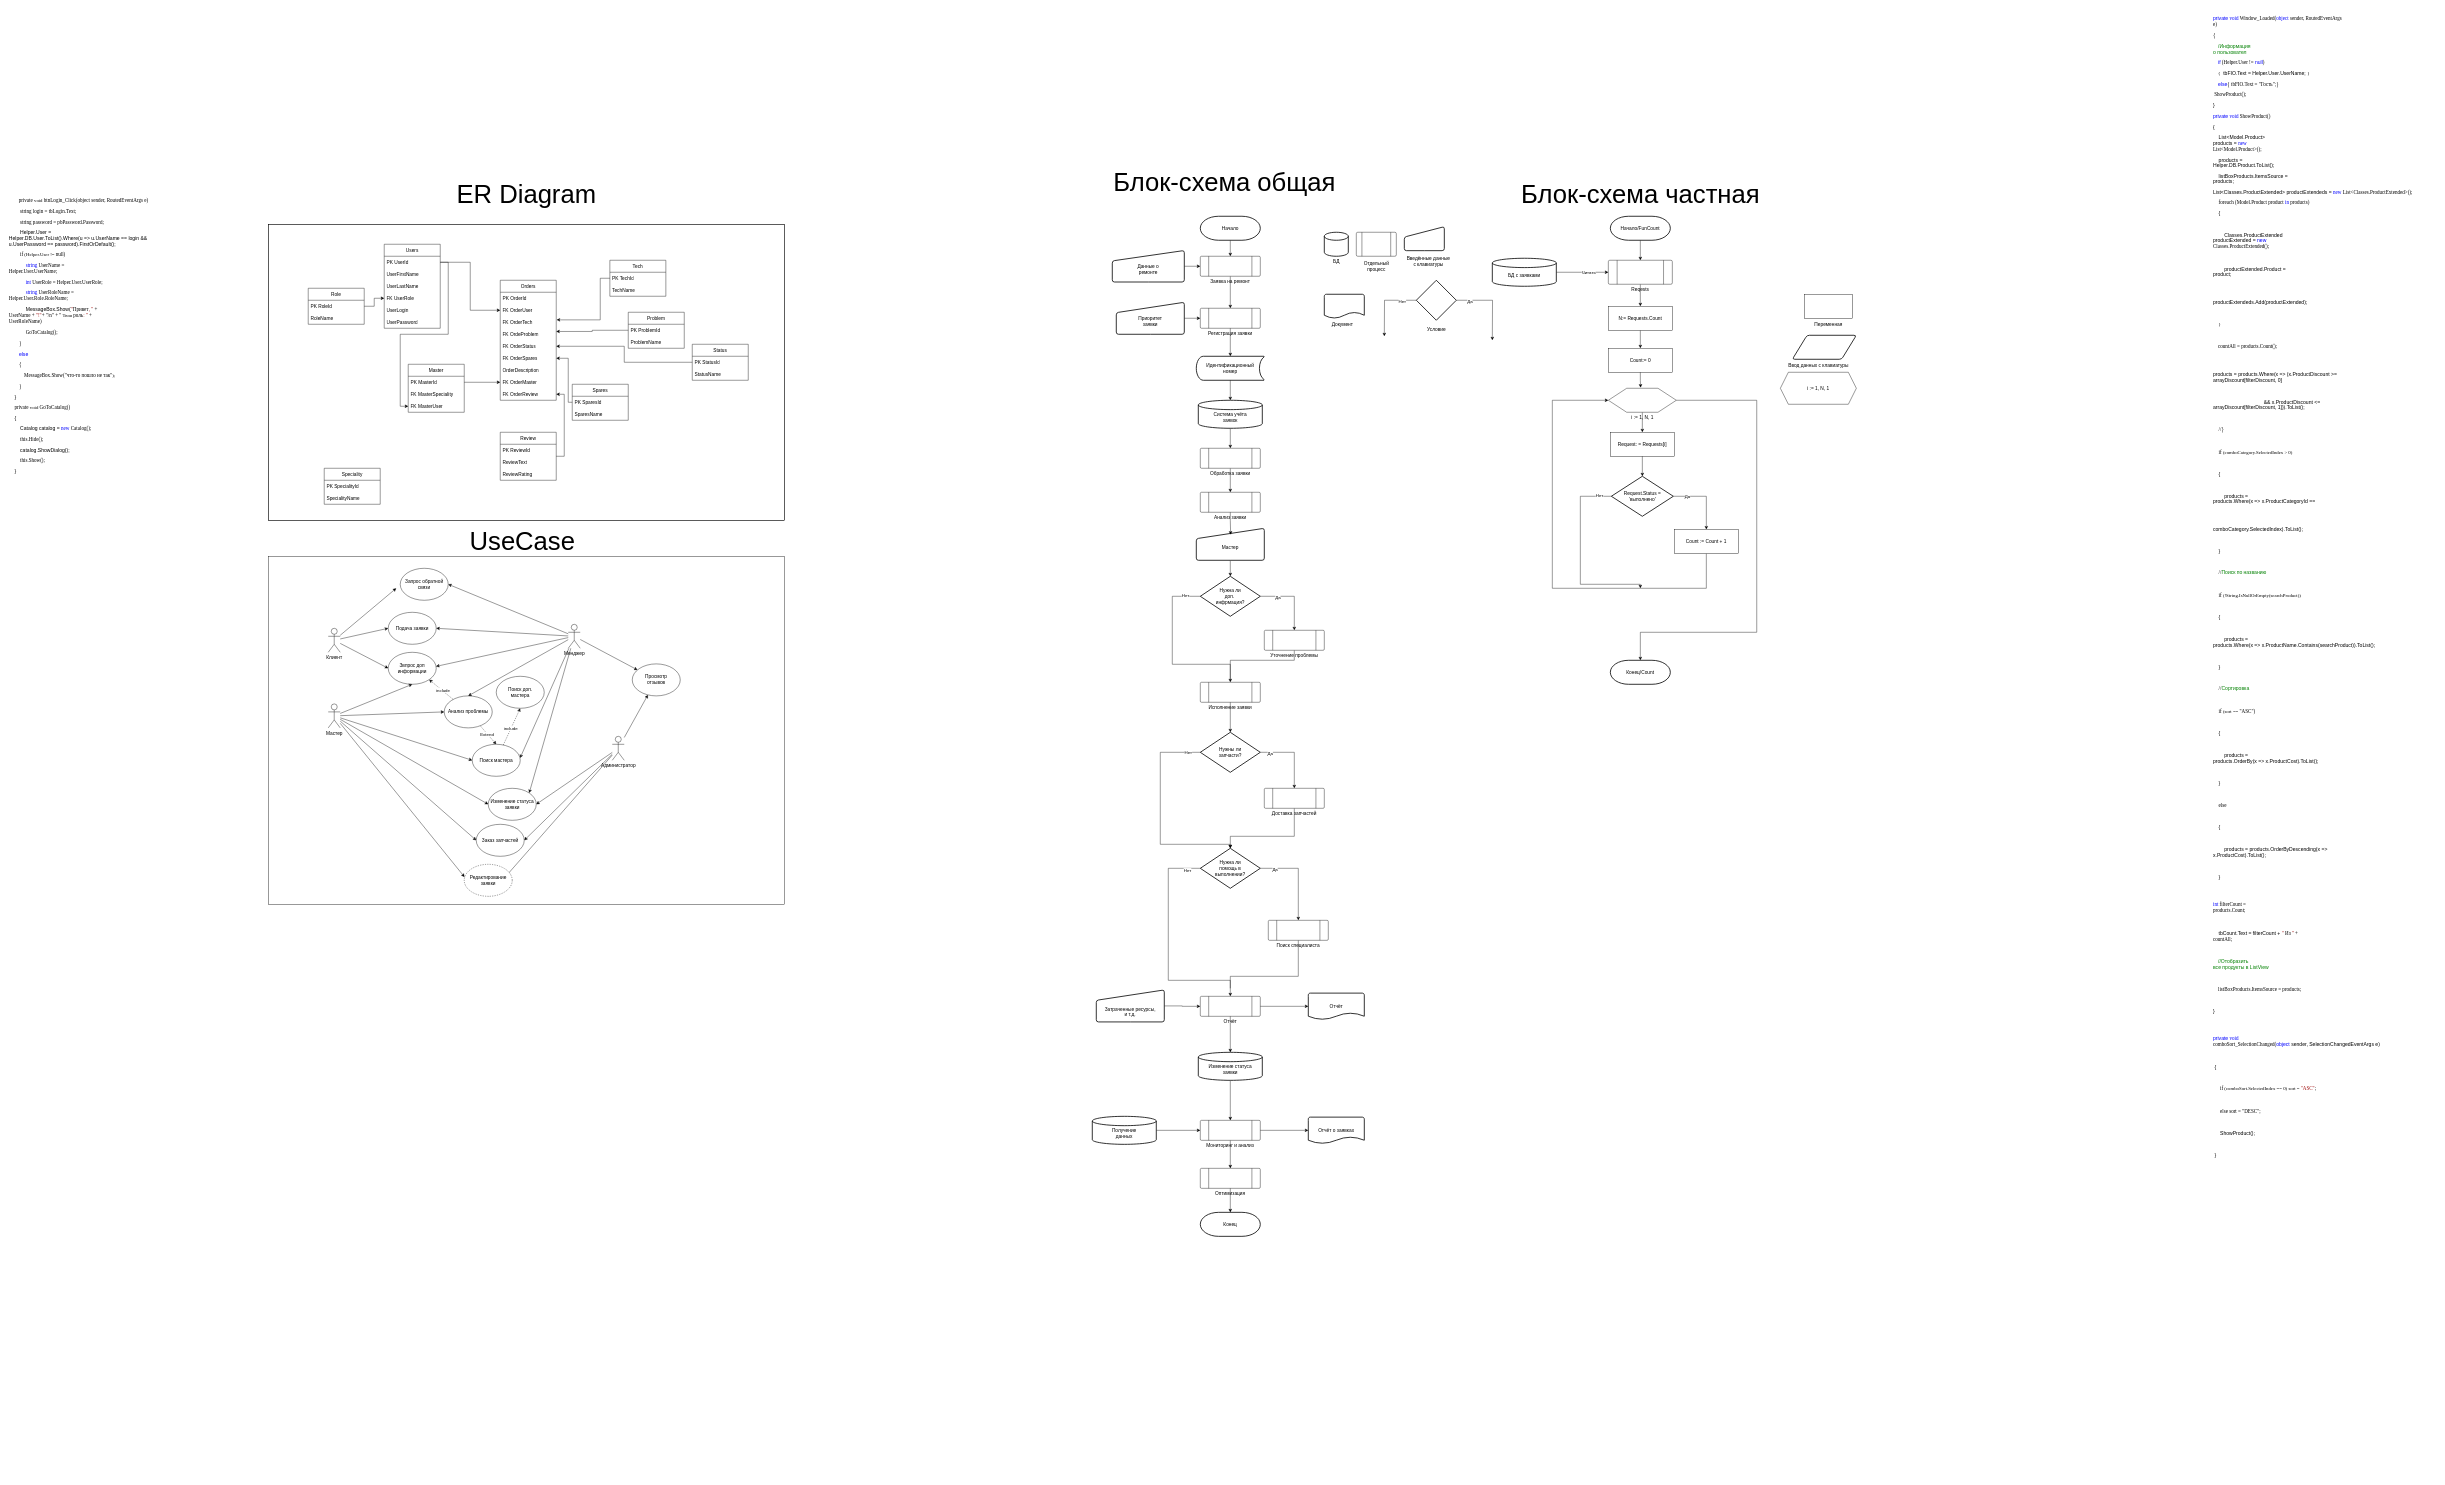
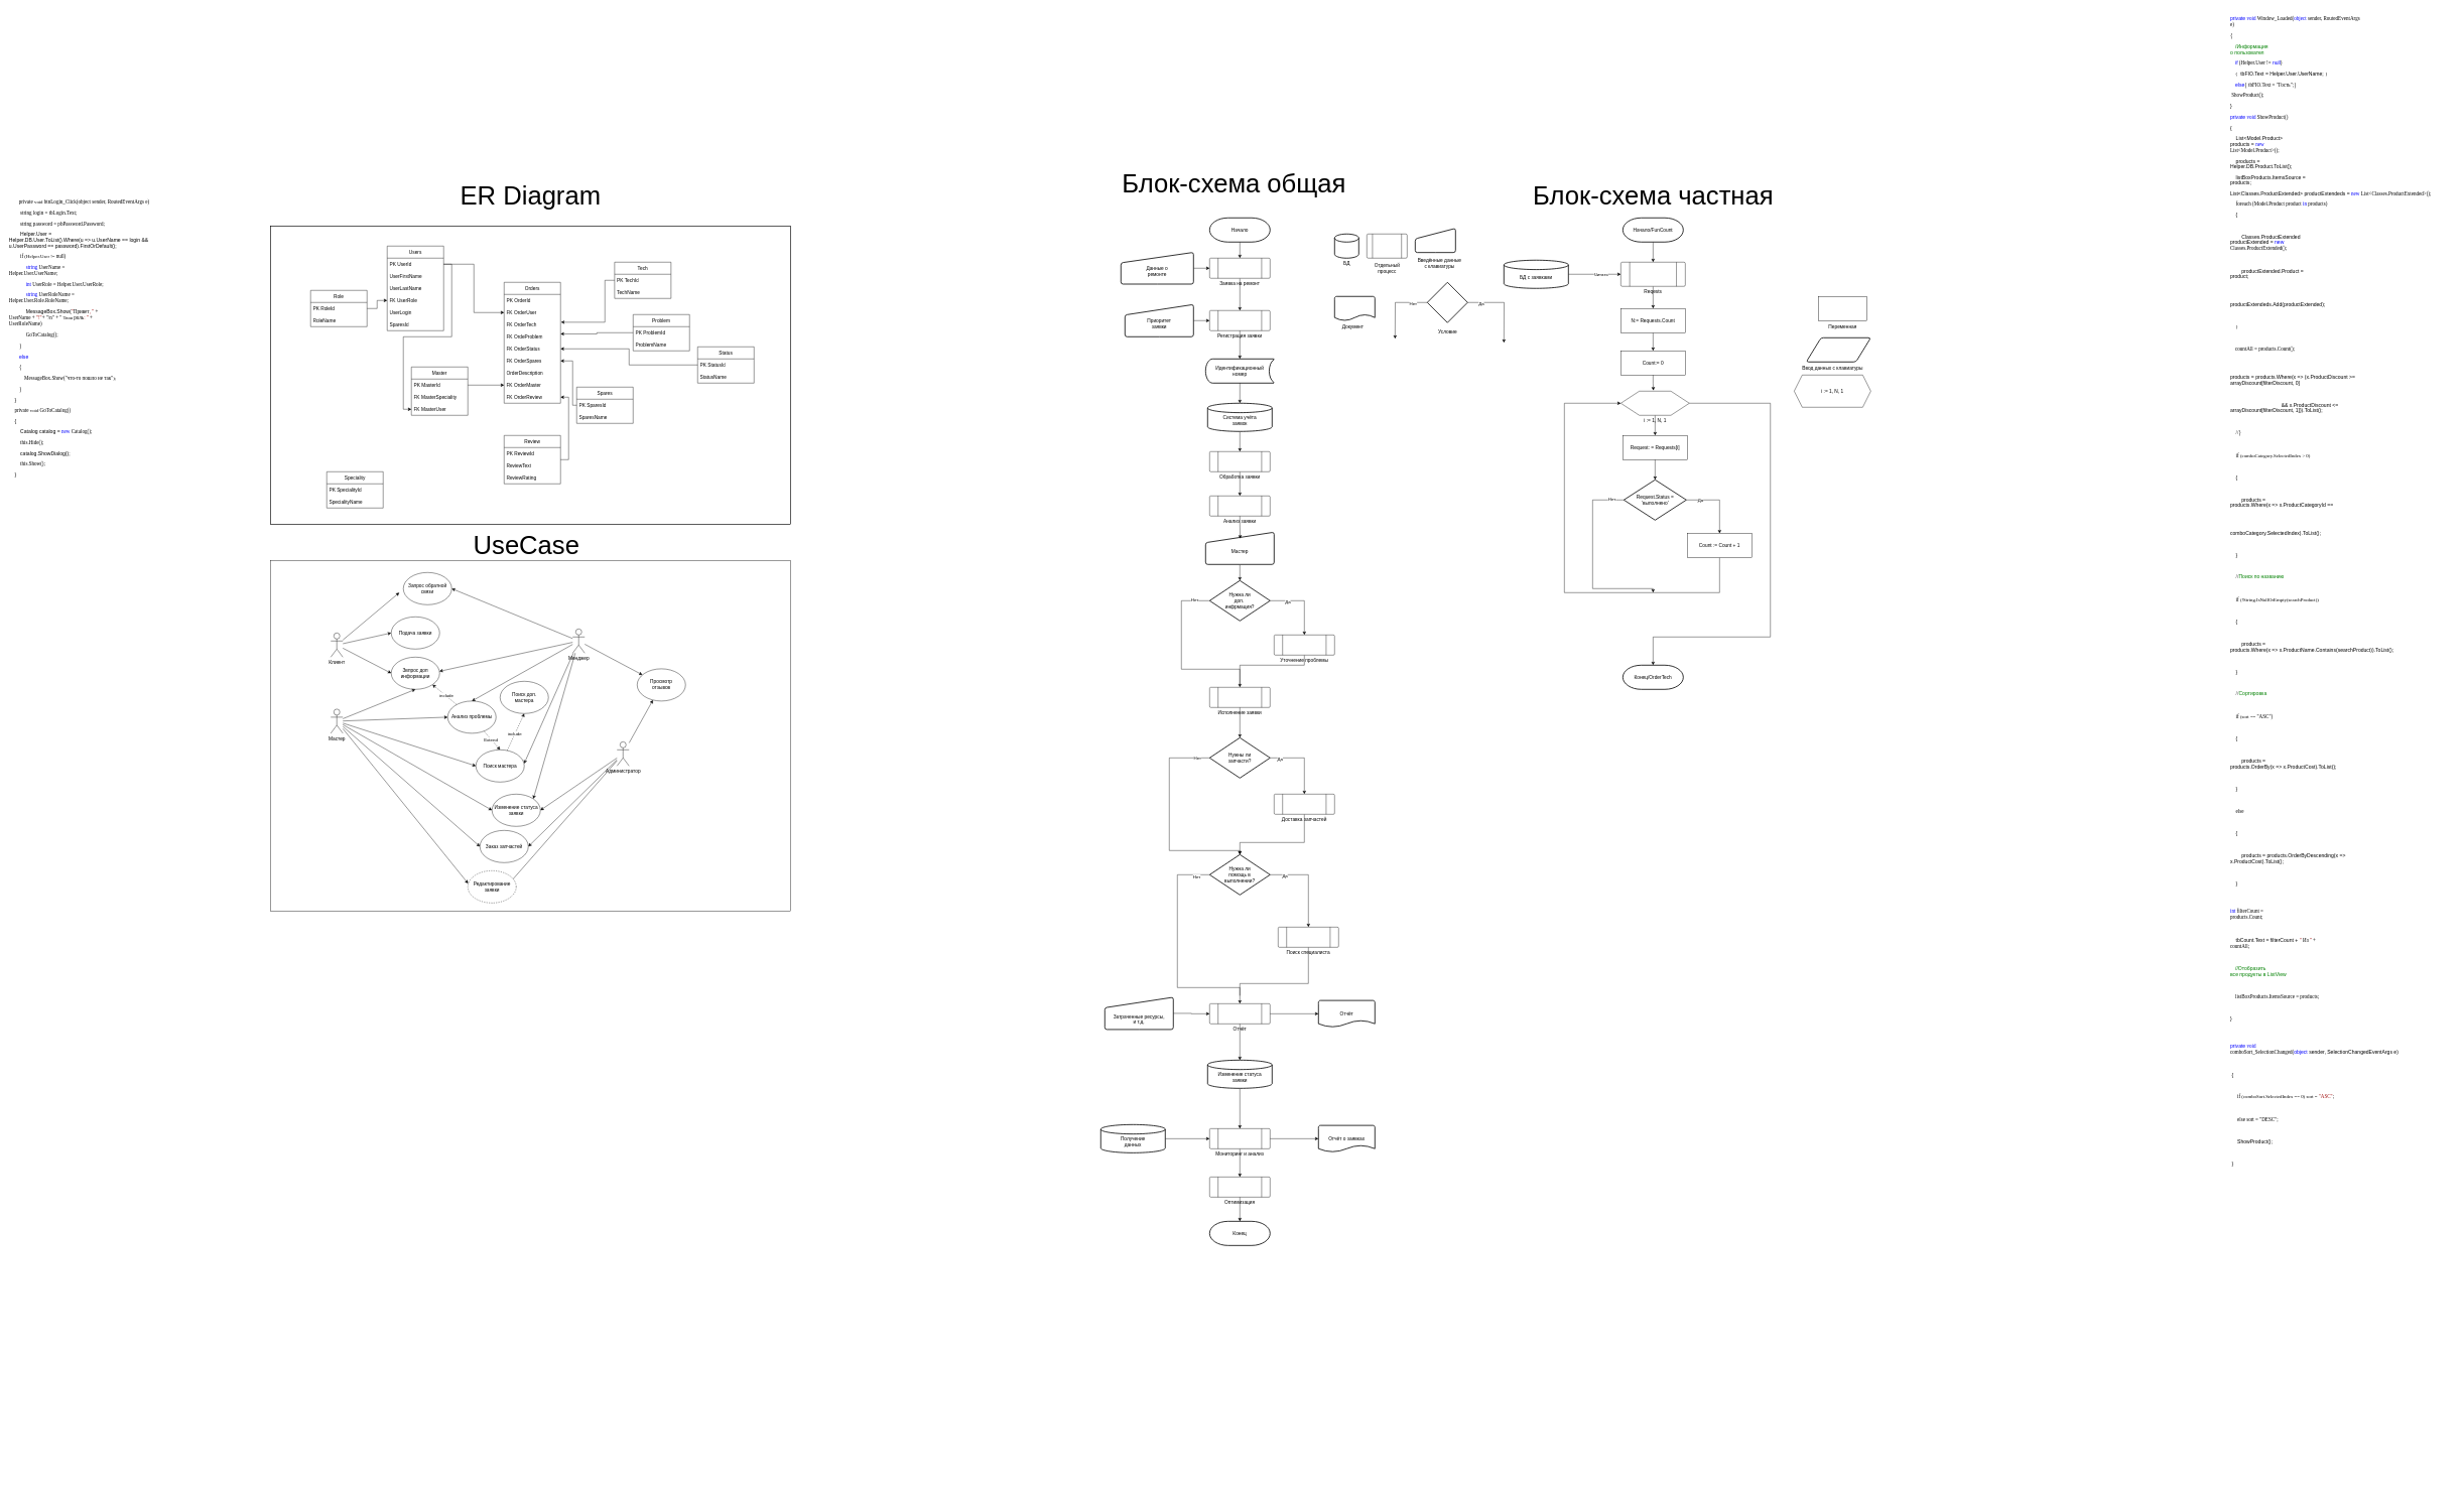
- <mxCell id="8" value="UserPassword" style="text;strokeColor=none;fillColor=none;align=left;verticalAlign=middle;spacingLeft=4;spacingRight=4;overflow=hidden;points=[[0,0.5],[1,0.5]];portConstraint=eastwest;rotatable=0;whiteSpace=wrap;html=1;" parent="2" vertex="1"><mxGeometry y="180" width="140" height="30" as="geometry" /></mxCell>
+ <mxCell id="8" value="SparesId" style="text;strokeColor=none;fillColor=none;align=left;verticalAlign=middle;spacingLeft=4;spacingRight=4;overflow=hidden;points=[[0,0.5],[1,0.5]];portConstraint=eastwest;rotatable=0;whiteSpace=wrap;html=1;" parent="2" vertex="1"><mxGeometry y="180" width="140" height="30" as="geometry" /></mxCell>
- <mxCell id="60" style="rounded=0;orthogonalLoop=1;jettySize=auto;html=1;entryX=1;entryY=0.5;entryDx=0;entryDy=0;" parent="1" source="66" target="59" edge="1"><mxGeometry relative="1" as="geometry" /></mxCell>
- <mxCell id="184" value="&lt;div&gt;Конец/Count&lt;br&gt;&lt;/div&gt;" style="strokeWidth=2;html=1;shape=mxgraph.flowchart.terminator;whiteSpace=wrap;" parent="1" vertex="1"><mxGeometry x="4025" y="1650" width="150" height="60" as="geometry" /></mxCell>
+ <mxCell id="184" value="&lt;div&gt;Конец/OrderTech&lt;br&gt;&lt;/div&gt;" style="strokeWidth=2;html=1;shape=mxgraph.flowchart.terminator;whiteSpace=wrap;" parent="1" vertex="1"><mxGeometry x="4025" y="1650" width="150" height="60" as="geometry" /></mxCell>
